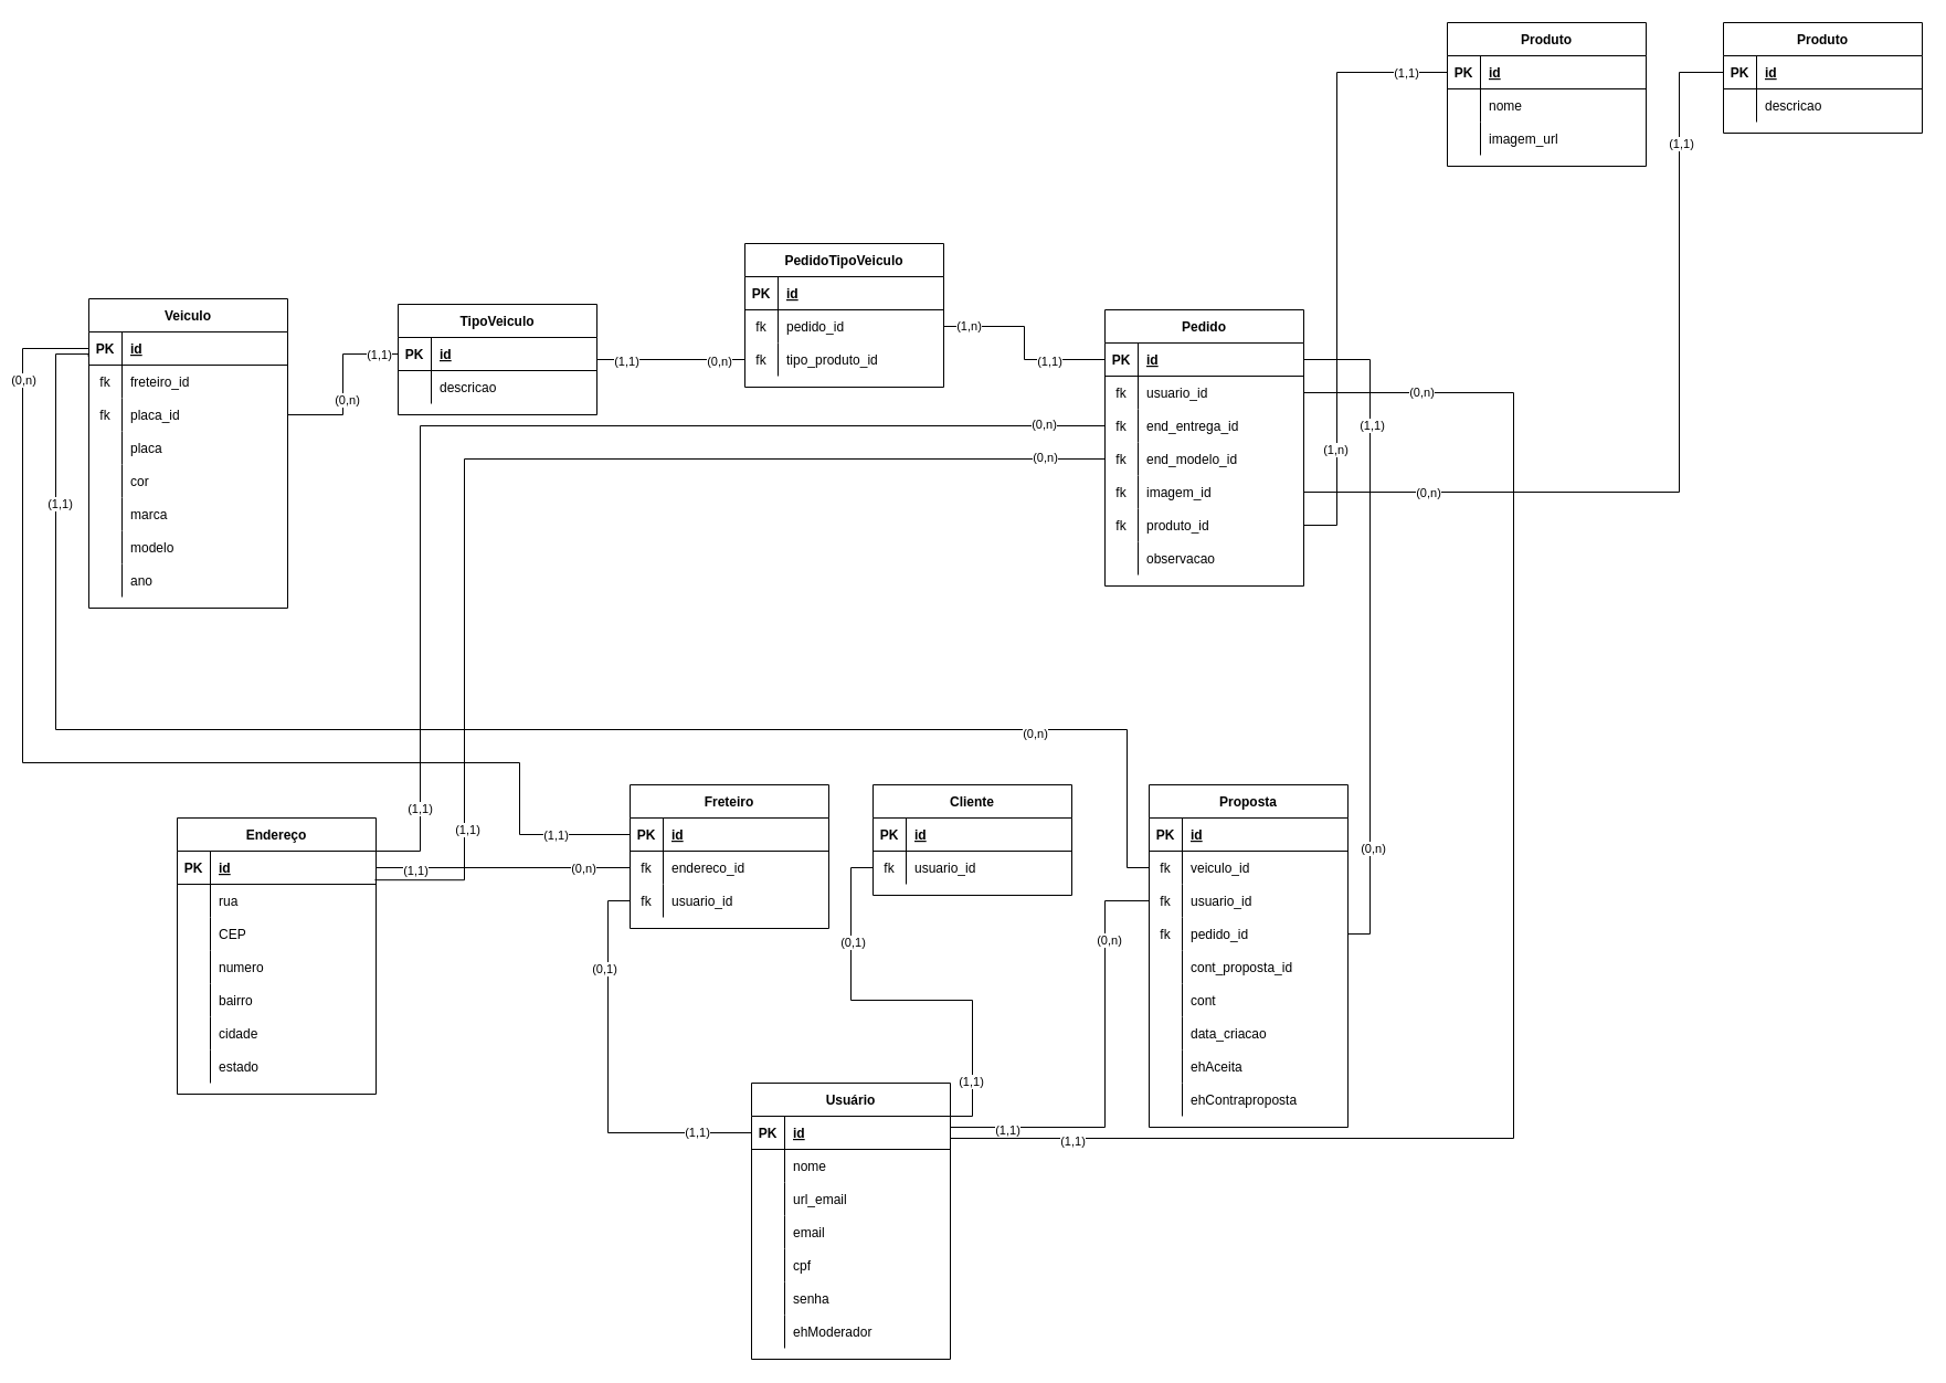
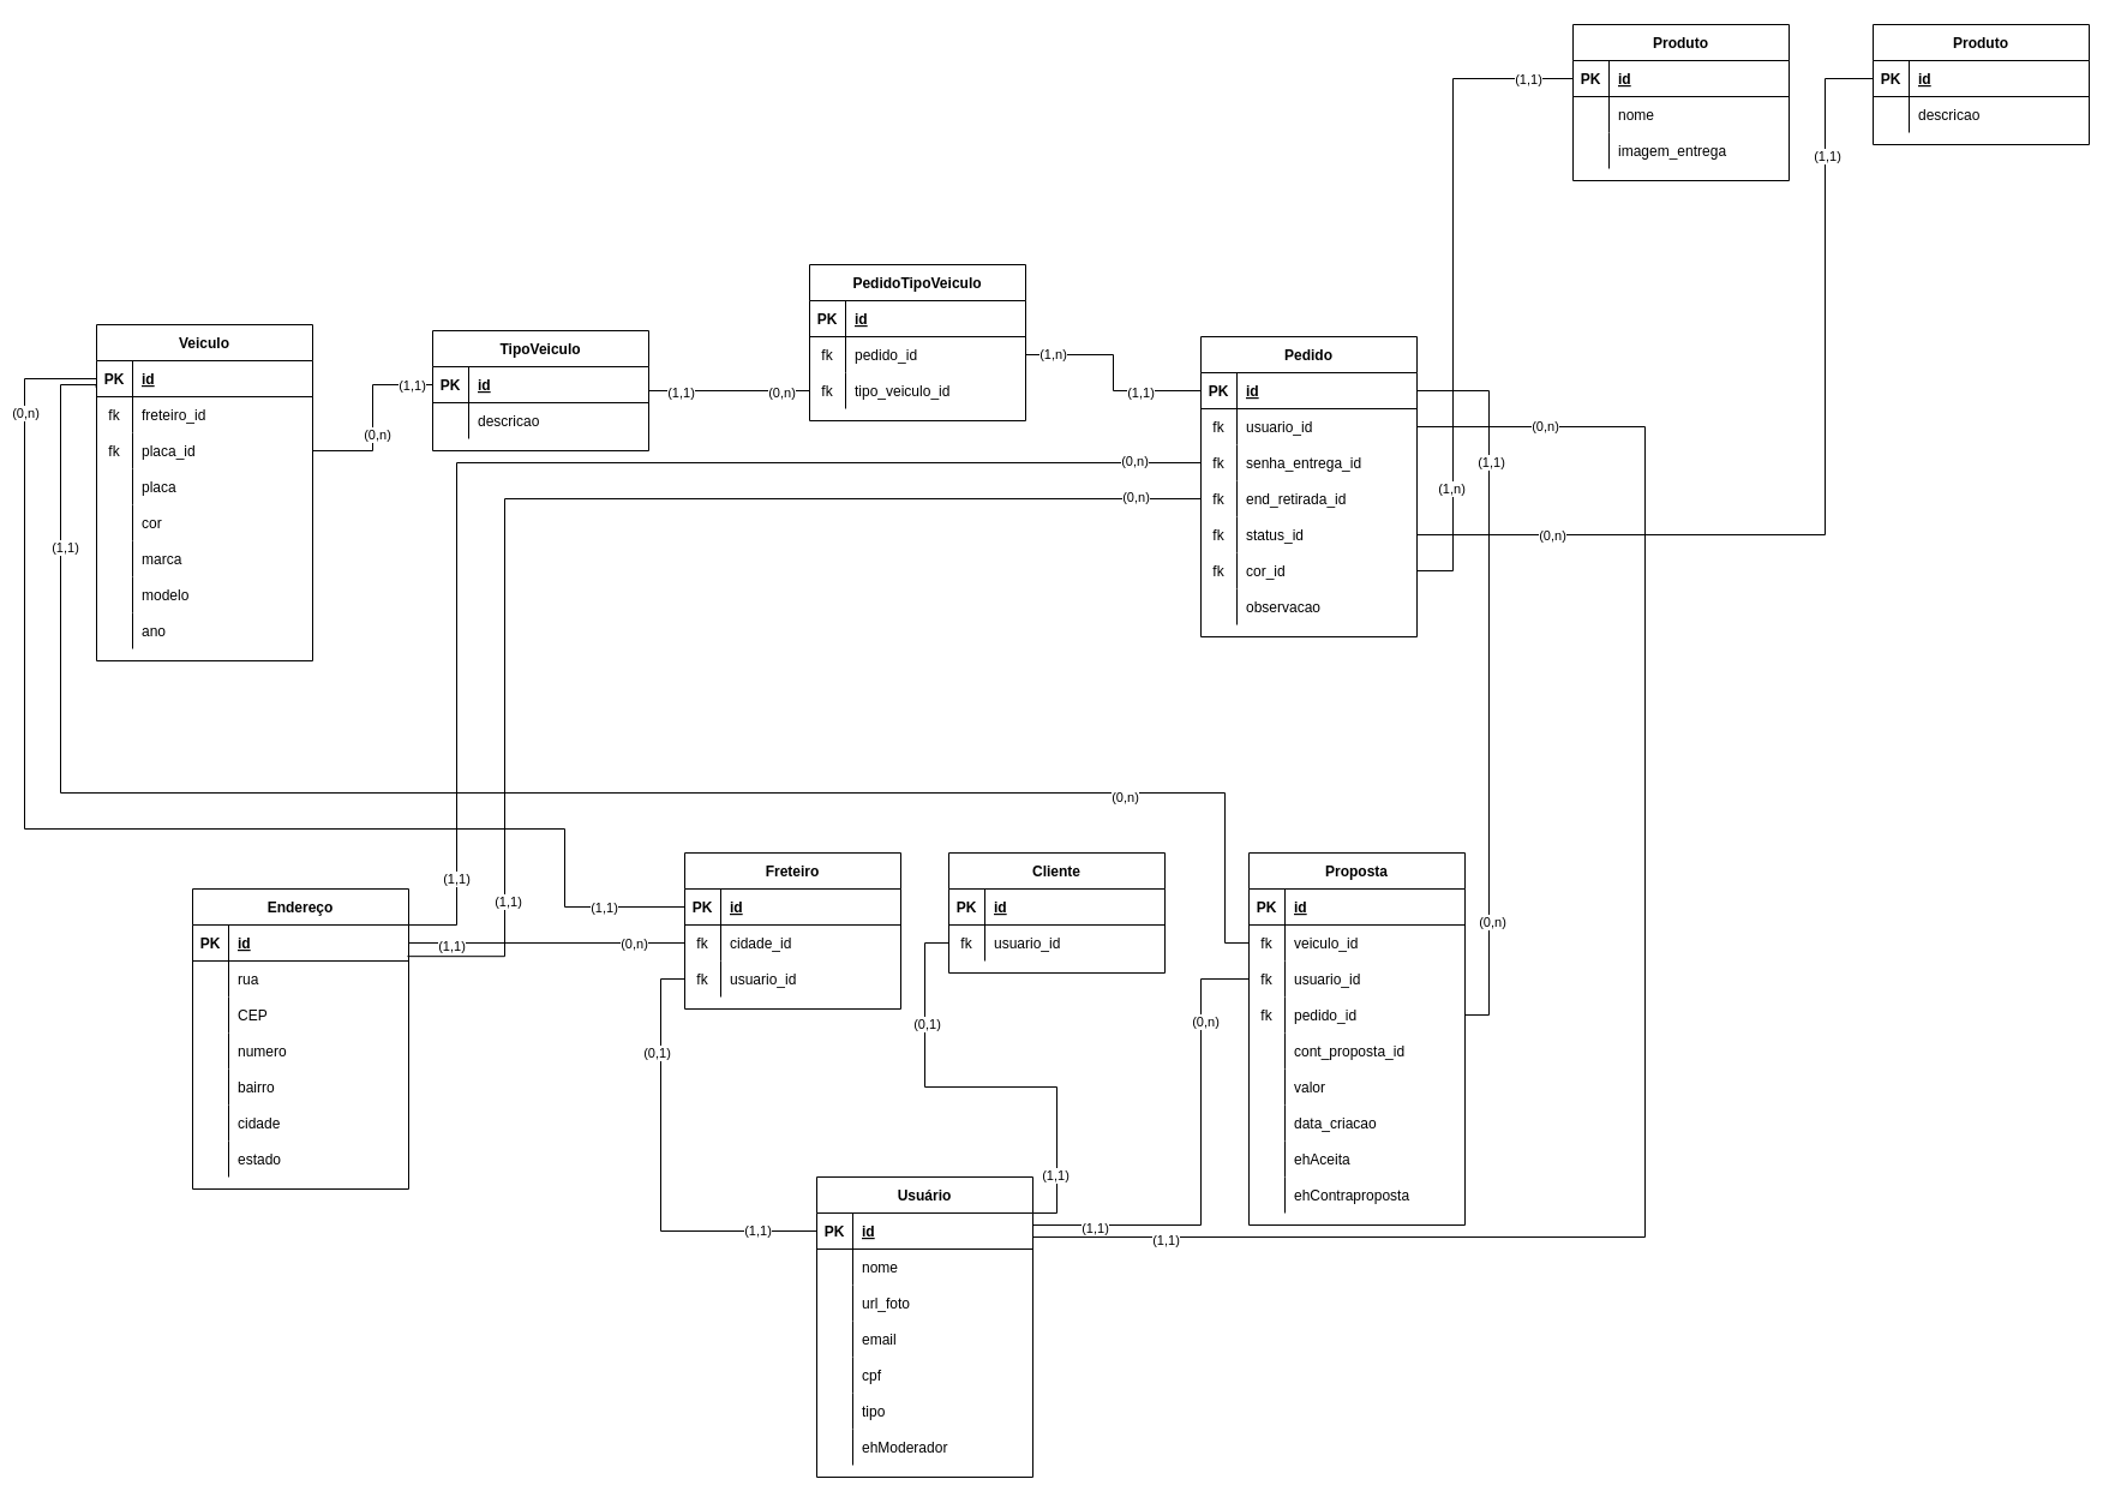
- <mxCell id="203" value="imagem_url" style="shape=partialRectangle;connectable=0;fillColor=none;top=0;left=0;bottom=0;right=0;align=left;spacingLeft=6;overflow=hidden;" vertex="1" parent="201"><mxGeometry x="30" width="150" height="30" as="geometry"><mxRectangle width="150" height="30" as="alternateBounds" /></mxGeometry></mxCell>
+ <mxCell id="203" value="imagem_entrega" style="shape=partialRectangle;connectable=0;fillColor=none;top=0;left=0;bottom=0;right=0;align=left;spacingLeft=6;overflow=hidden;" vertex="1" parent="201"><mxGeometry x="30" width="150" height="30" as="geometry"><mxRectangle width="150" height="30" as="alternateBounds" /></mxGeometry></mxCell>
- <mxCell id="134" value="tipo_produto_id" style="shape=partialRectangle;connectable=0;fillColor=none;top=0;left=0;bottom=0;right=0;align=left;spacingLeft=6;overflow=hidden;" parent="132" vertex="1"><mxGeometry x="30" width="150" height="30" as="geometry"><mxRectangle width="150" height="30" as="alternateBounds" /></mxGeometry></mxCell>
+ <mxCell id="134" value="tipo_veiculo_id" style="shape=partialRectangle;connectable=0;fillColor=none;top=0;left=0;bottom=0;right=0;align=left;spacingLeft=6;overflow=hidden;" parent="132" vertex="1"><mxGeometry x="30" width="150" height="30" as="geometry"><mxRectangle width="150" height="30" as="alternateBounds" /></mxGeometry></mxCell>
- <mxCell id="112" value="end_entrega_id" style="shape=partialRectangle;connectable=0;fillColor=none;top=0;left=0;bottom=0;right=0;align=left;spacingLeft=6;overflow=hidden;" parent="110" vertex="1"><mxGeometry x="30" width="150" height="30" as="geometry"><mxRectangle width="150" height="30" as="alternateBounds" /></mxGeometry></mxCell>
+ <mxCell id="112" value="senha_entrega_id" style="shape=partialRectangle;connectable=0;fillColor=none;top=0;left=0;bottom=0;right=0;align=left;spacingLeft=6;overflow=hidden;" parent="110" vertex="1"><mxGeometry x="30" width="150" height="30" as="geometry"><mxRectangle width="150" height="30" as="alternateBounds" /></mxGeometry></mxCell>
- <mxCell id="115" value="end_modelo_id" style="shape=partialRectangle;connectable=0;fillColor=none;top=0;left=0;bottom=0;right=0;align=left;spacingLeft=6;overflow=hidden;" parent="113" vertex="1"><mxGeometry x="30" width="150" height="30" as="geometry"><mxRectangle width="150" height="30" as="alternateBounds" /></mxGeometry></mxCell>
+ <mxCell id="115" value="end_retirada_id" style="shape=partialRectangle;connectable=0;fillColor=none;top=0;left=0;bottom=0;right=0;align=left;spacingLeft=6;overflow=hidden;" parent="113" vertex="1"><mxGeometry x="30" width="150" height="30" as="geometry"><mxRectangle width="150" height="30" as="alternateBounds" /></mxGeometry></mxCell>
- <mxCell id="118" value="imagem_id" style="shape=partialRectangle;connectable=0;fillColor=none;top=0;left=0;bottom=0;right=0;align=left;spacingLeft=6;overflow=hidden;" parent="116" vertex="1"><mxGeometry x="30" width="150" height="30" as="geometry"><mxRectangle width="150" height="30" as="alternateBounds" /></mxGeometry></mxCell>
+ <mxCell id="118" value="status_id" style="shape=partialRectangle;connectable=0;fillColor=none;top=0;left=0;bottom=0;right=0;align=left;spacingLeft=6;overflow=hidden;" parent="116" vertex="1"><mxGeometry x="30" width="150" height="30" as="geometry"><mxRectangle width="150" height="30" as="alternateBounds" /></mxGeometry></mxCell>
- <mxCell id="121" value="produto_id" style="shape=partialRectangle;connectable=0;fillColor=none;top=0;left=0;bottom=0;right=0;align=left;spacingLeft=6;overflow=hidden;" parent="119" vertex="1"><mxGeometry x="30" width="150" height="30" as="geometry"><mxRectangle width="150" height="30" as="alternateBounds" /></mxGeometry></mxCell>
+ <mxCell id="121" value="cor_id" style="shape=partialRectangle;connectable=0;fillColor=none;top=0;left=0;bottom=0;right=0;align=left;spacingLeft=6;overflow=hidden;" parent="119" vertex="1"><mxGeometry x="30" width="150" height="30" as="geometry"><mxRectangle width="150" height="30" as="alternateBounds" /></mxGeometry></mxCell>
- <mxCell id="30" value="endereco_id" style="shape=partialRectangle;connectable=0;fillColor=none;top=0;left=0;bottom=0;right=0;align=left;spacingLeft=6;overflow=hidden;" parent="28" vertex="1"><mxGeometry x="30" width="150" height="30" as="geometry"><mxRectangle width="150" height="30" as="alternateBounds" /></mxGeometry></mxCell>
+ <mxCell id="30" value="cidade_id" style="shape=partialRectangle;connectable=0;fillColor=none;top=0;left=0;bottom=0;right=0;align=left;spacingLeft=6;overflow=hidden;" parent="28" vertex="1"><mxGeometry x="30" width="150" height="30" as="geometry"><mxRectangle width="150" height="30" as="alternateBounds" /></mxGeometry></mxCell>
- <mxCell id="81" value="cont" style="shape=partialRectangle;connectable=0;fillColor=none;top=0;left=0;bottom=0;right=0;align=left;spacingLeft=6;overflow=hidden;" parent="79" vertex="1"><mxGeometry x="30" width="150" height="30" as="geometry"><mxRectangle width="150" height="30" as="alternateBounds" /></mxGeometry></mxCell>
+ <mxCell id="81" value="valor" style="shape=partialRectangle;connectable=0;fillColor=none;top=0;left=0;bottom=0;right=0;align=left;spacingLeft=6;overflow=hidden;" parent="79" vertex="1"><mxGeometry x="30" width="150" height="30" as="geometry"><mxRectangle width="150" height="30" as="alternateBounds" /></mxGeometry></mxCell>
- <mxCell id="11" value="url_email" style="shape=partialRectangle;connectable=0;fillColor=none;top=0;left=0;bottom=0;right=0;align=left;spacingLeft=6;overflow=hidden;" parent="9" vertex="1"><mxGeometry x="30" width="150" height="30" as="geometry"><mxRectangle width="150" height="30" as="alternateBounds" /></mxGeometry></mxCell>
+ <mxCell id="11" value="url_foto" style="shape=partialRectangle;connectable=0;fillColor=none;top=0;left=0;bottom=0;right=0;align=left;spacingLeft=6;overflow=hidden;" parent="9" vertex="1"><mxGeometry x="30" width="150" height="30" as="geometry"><mxRectangle width="150" height="30" as="alternateBounds" /></mxGeometry></mxCell>
- <mxCell id="20" value="senha" style="shape=partialRectangle;connectable=0;fillColor=none;top=0;left=0;bottom=0;right=0;align=left;spacingLeft=6;overflow=hidden;" parent="18" vertex="1"><mxGeometry x="30" width="150" height="30" as="geometry"><mxRectangle width="150" height="30" as="alternateBounds" /></mxGeometry></mxCell>
+ <mxCell id="20" value="tipo" style="shape=partialRectangle;connectable=0;fillColor=none;top=0;left=0;bottom=0;right=0;align=left;spacingLeft=6;overflow=hidden;" parent="18" vertex="1"><mxGeometry x="30" width="150" height="30" as="geometry"><mxRectangle width="150" height="30" as="alternateBounds" /></mxGeometry></mxCell>
